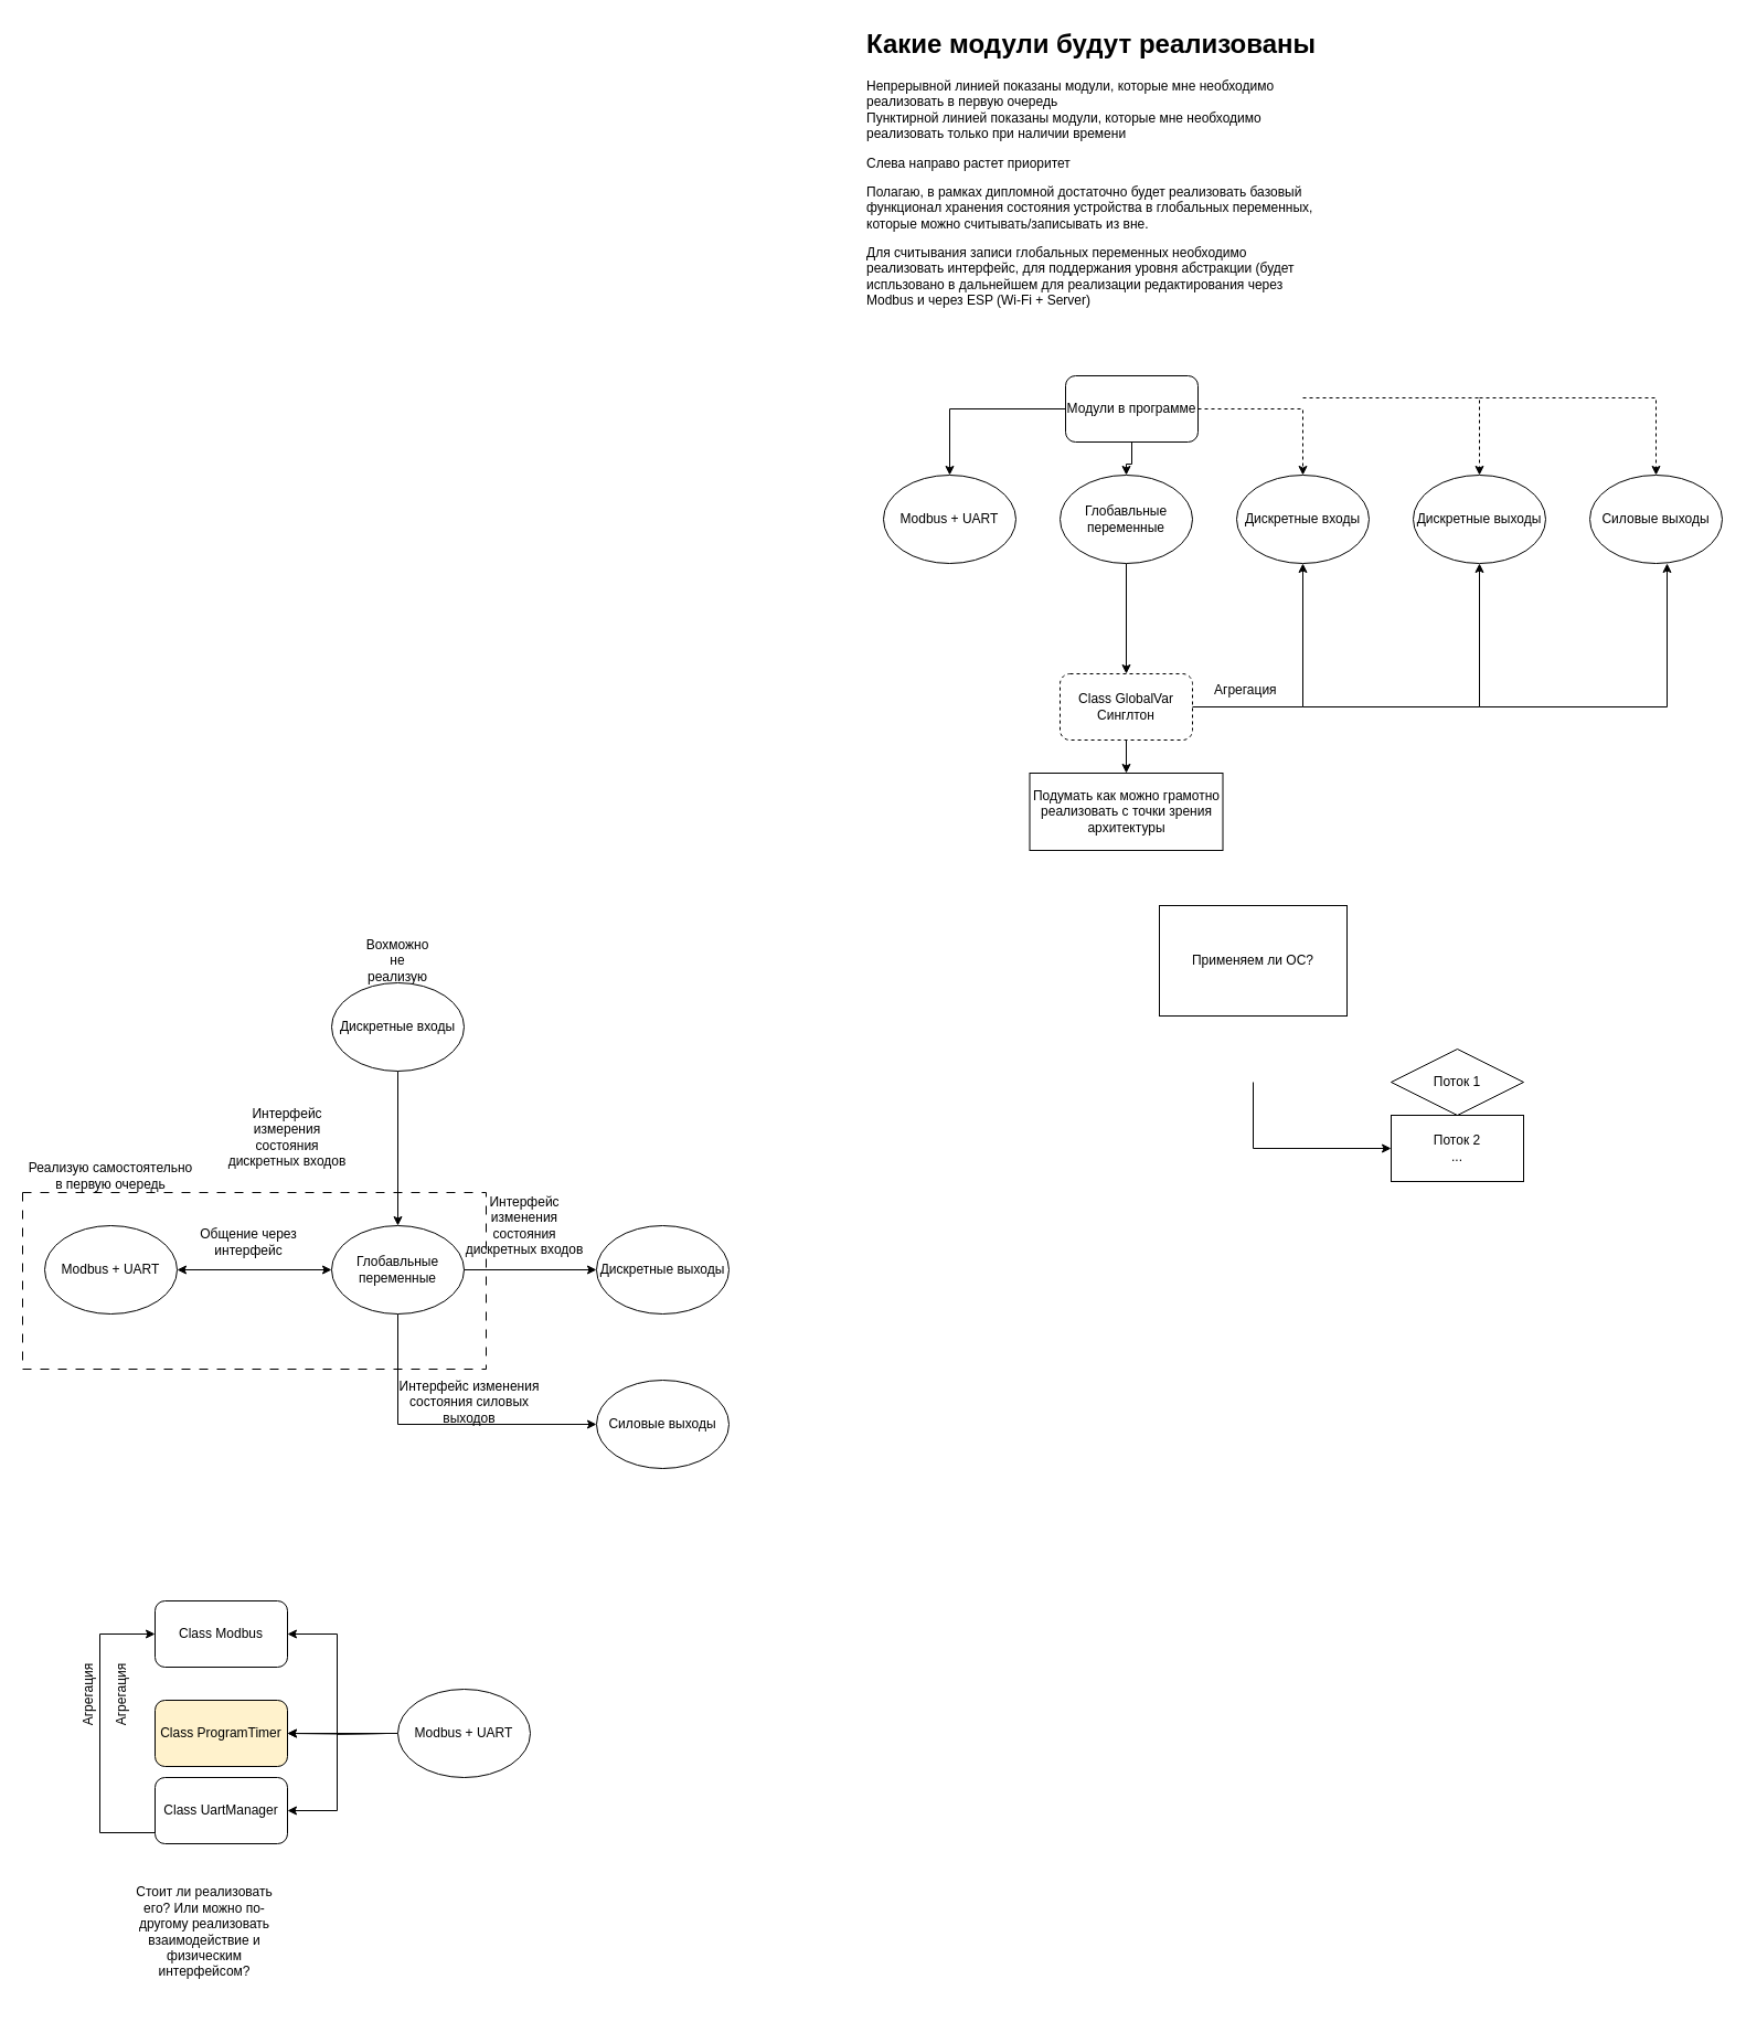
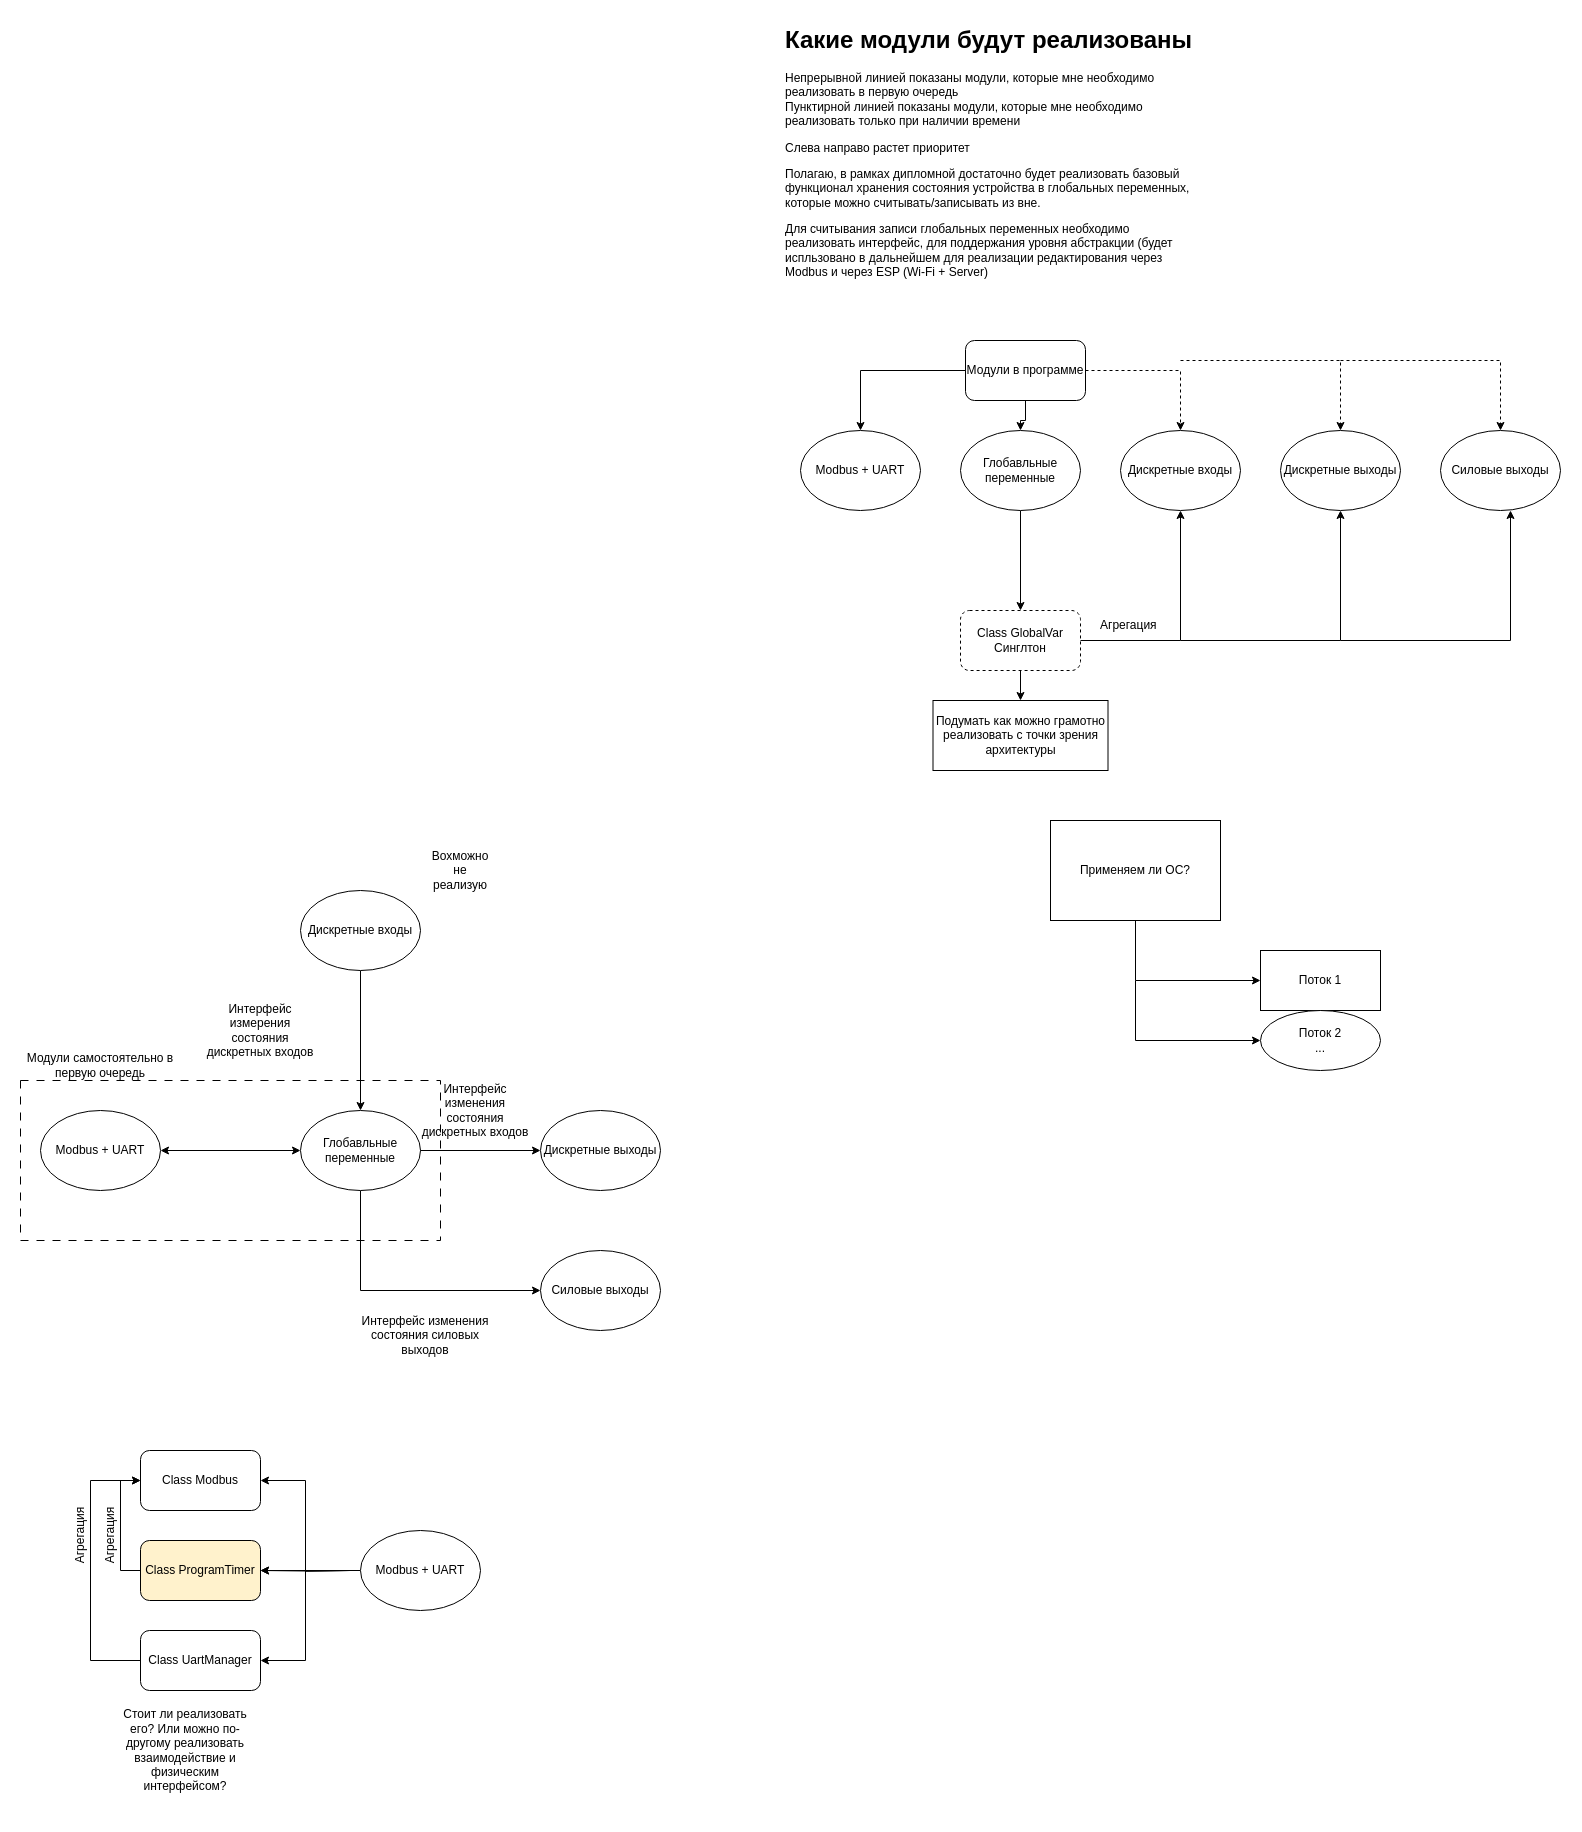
- <mxCell id="38" value="Вохможно не реализую" style="text;html=1;strokeColor=none;fillColor=none;align=center;verticalAlign=middle;whiteSpace=wrap;rounded=0;" parent="1" vertex="1"><mxGeometry x="330" y="855" width="60" height="30" as="geometry" /></mxCell>
+ <mxCell id="38" value="Вохможно не реализую" style="text;html=1;strokeColor=none;fillColor=none;align=center;verticalAlign=middle;whiteSpace=wrap;rounded=0;" parent="1" vertex="1"><mxGeometry x="430" y="855" width="60" height="30" as="geometry" /></mxCell>
+ <mxCell id="23" style="edgeStyle=orthogonalEdgeStyle;rounded=0;orthogonalLoop=1;jettySize=auto;html=1;entryX=0;entryY=0.5;entryDx=0;entryDy=0;" parent="1" source="24" target="25" edge="1"><mxGeometry relative="1" as="geometry"><Array as="points"><mxPoint x="1135" y="980" /></Array></mxGeometry></mxCell>
- <mxCell id="25" value="Поток 1" style="rhombus;whiteSpace=wrap;html=1;" parent="1" vertex="1"><mxGeometry x="1260" y="950" width="120" height="60" as="geometry" /></mxCell>
+ <mxCell id="25" value="Поток 1" style="rounded=0;whiteSpace=wrap;html=1;" parent="1" vertex="1"><mxGeometry x="1260" y="950" width="120" height="60" as="geometry" /></mxCell>
- <mxCell id="27" value="Поток 2&lt;br&gt;..." style="rounded=0;whiteSpace=wrap;html=1;" parent="1" vertex="1"><mxGeometry x="1260" y="1010" width="120" height="60" as="geometry" /></mxCell>
+ <mxCell id="27" value="Поток 2&lt;br&gt;..." style="ellipse;whiteSpace=wrap;html=1;" parent="1" vertex="1"><mxGeometry x="1260" y="1010" width="120" height="60" as="geometry" /></mxCell>
- <mxCell id="42" value="Реализую самостоятельно в первую очередь" style="text;html=1;strokeColor=none;fillColor=none;align=center;verticalAlign=middle;whiteSpace=wrap;rounded=0;" parent="1" vertex="1"><mxGeometry x="20" y="1050" width="160" height="30" as="geometry" /></mxCell>
+ <mxCell id="42" value="Модули самостоятельно в первую очередь" style="text;html=1;strokeColor=none;fillColor=none;align=center;verticalAlign=middle;whiteSpace=wrap;rounded=0;" parent="1" vertex="1"><mxGeometry x="20" y="1050" width="160" height="30" as="geometry" /></mxCell>
- <mxCell id="36" value="Общение через интерфейс" style="text;html=1;strokeColor=none;fillColor=none;align=center;verticalAlign=middle;whiteSpace=wrap;rounded=0;" parent="1" vertex="1"><mxGeometry x="170" y="1100" width="110" height="50" as="geometry" /></mxCell>
- <mxCell id="41" value="Интерфейс изменения состояния силовых выходов" style="text;html=1;strokeColor=none;fillColor=none;align=center;verticalAlign=middle;whiteSpace=wrap;rounded=0;" parent="1" vertex="1"><mxGeometry x="360" y="1250" width="130" height="40" as="geometry" /></mxCell>
+ <mxCell id="41" value="Интерфейс изменения состояния силовых выходов" style="text;html=1;strokeColor=none;fillColor=none;align=center;verticalAlign=middle;whiteSpace=wrap;rounded=0;" parent="1" vertex="1"><mxGeometry x="360" y="1315" width="130" height="40" as="geometry" /></mxCell>
+ <mxCell id="47" style="edgeStyle=orthogonalEdgeStyle;rounded=0;orthogonalLoop=1;jettySize=auto;html=1;entryX=0;entryY=0.5;entryDx=0;entryDy=0;" parent="1" source="48" target="46" edge="1"><mxGeometry relative="1" as="geometry"><Array as="points"><mxPoint x="120" y="1570" /><mxPoint x="120" y="1480" /></Array></mxGeometry></mxCell>
- <mxCell id="50" value="Class UartManager" style="rounded=1;whiteSpace=wrap;html=1;" parent="1" vertex="1"><mxGeometry x="140" y="1610" width="120" height="60" as="geometry" /></mxCell>
+ <mxCell id="50" value="Class UartManager" style="rounded=1;whiteSpace=wrap;html=1;" parent="1" vertex="1"><mxGeometry x="140" y="1630" width="120" height="60" as="geometry" /></mxCell>
